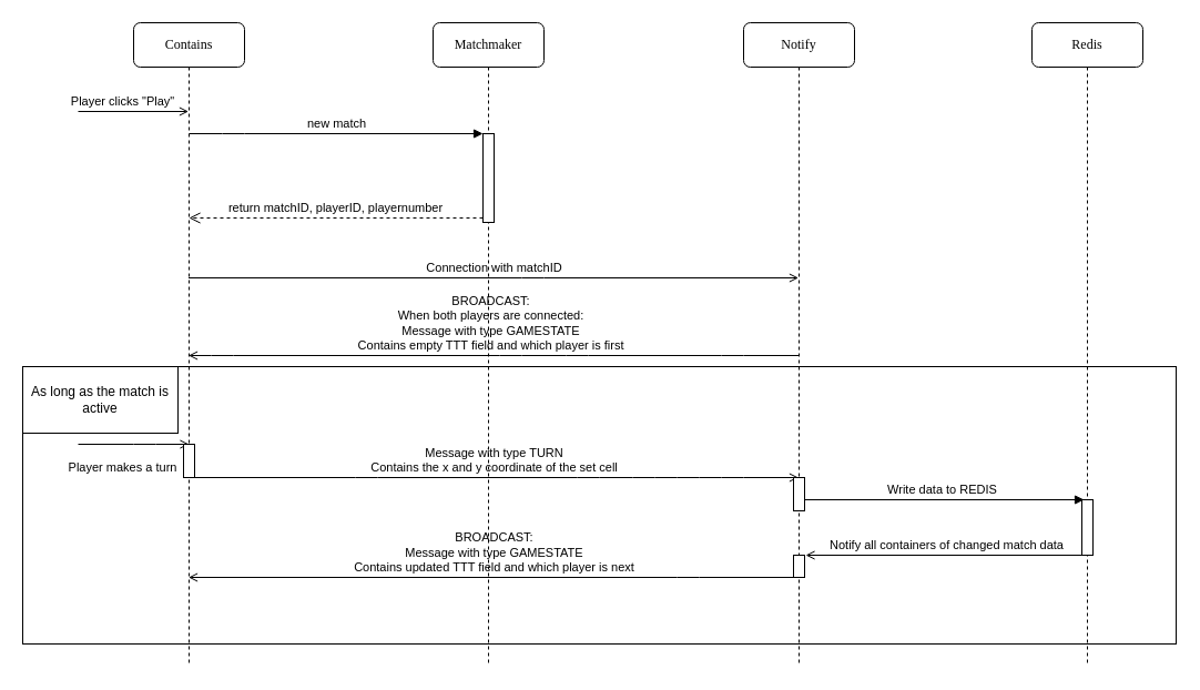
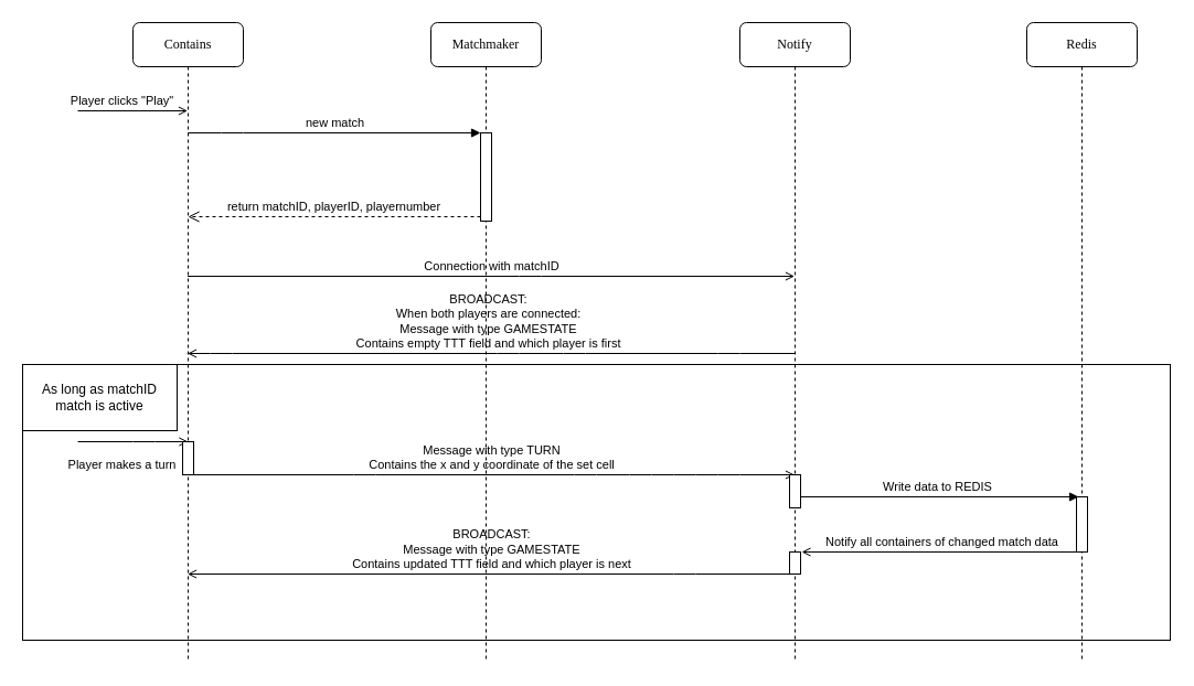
- <mxCell id="19" value="As long as the match is active" style="rounded=0;whiteSpace=wrap;html=1;fillColor=none;" vertex="1" parent="1"><mxGeometry y="330" width="140" height="60" as="geometry" x="20" /></mxCell>
+ <mxCell id="19" value="As long as matchID match is active" style="rounded=0;whiteSpace=wrap;html=1;fillColor=none;" vertex="1" parent="1"><mxGeometry y="330" width="140" height="60" as="geometry" x="20" /></mxCell>
